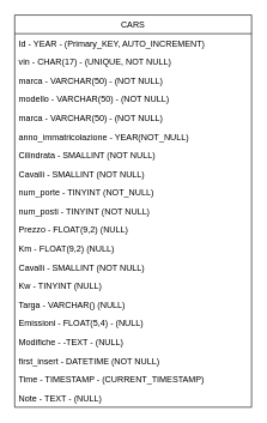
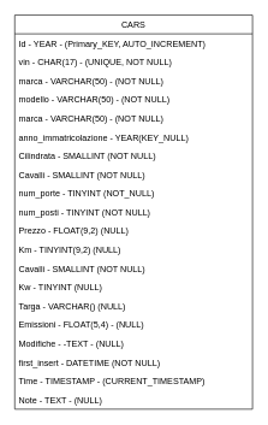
- <mxCell id="8" value="anno_immatricolazione - YEAR(NOT_NULL)" style="text;strokeColor=none;fillColor=none;align=left;verticalAlign=top;spacingLeft=4;spacingRight=4;overflow=hidden;rotatable=0;points=[[0,0.5],[1,0.5]];portConstraint=eastwest;" vertex="1" parent="2"><mxGeometry y="156" width="330" height="26" as="geometry" /></mxCell>
+ <mxCell id="8" value="anno_immatricolazione - YEAR(KEY_NULL)" style="text;strokeColor=none;fillColor=none;align=left;verticalAlign=top;spacingLeft=4;spacingRight=4;overflow=hidden;rotatable=0;points=[[0,0.5],[1,0.5]];portConstraint=eastwest;" vertex="1" parent="2"><mxGeometry y="156" width="330" height="26" as="geometry" /></mxCell>
- <mxCell id="14" value="Km - FLOAT(9,2) (NULL)" style="text;strokeColor=none;fillColor=none;align=left;verticalAlign=top;spacingLeft=4;spacingRight=4;overflow=hidden;rotatable=0;points=[[0,0.5],[1,0.5]];portConstraint=eastwest;" vertex="1" parent="2"><mxGeometry y="312" width="330" height="26" as="geometry" /></mxCell>
+ <mxCell id="14" value="Km - TINYINT(9,2) (NULL)" style="text;strokeColor=none;fillColor=none;align=left;verticalAlign=top;spacingLeft=4;spacingRight=4;overflow=hidden;rotatable=0;points=[[0,0.5],[1,0.5]];portConstraint=eastwest;" vertex="1" parent="2"><mxGeometry y="312" width="330" height="26" as="geometry" /></mxCell>
